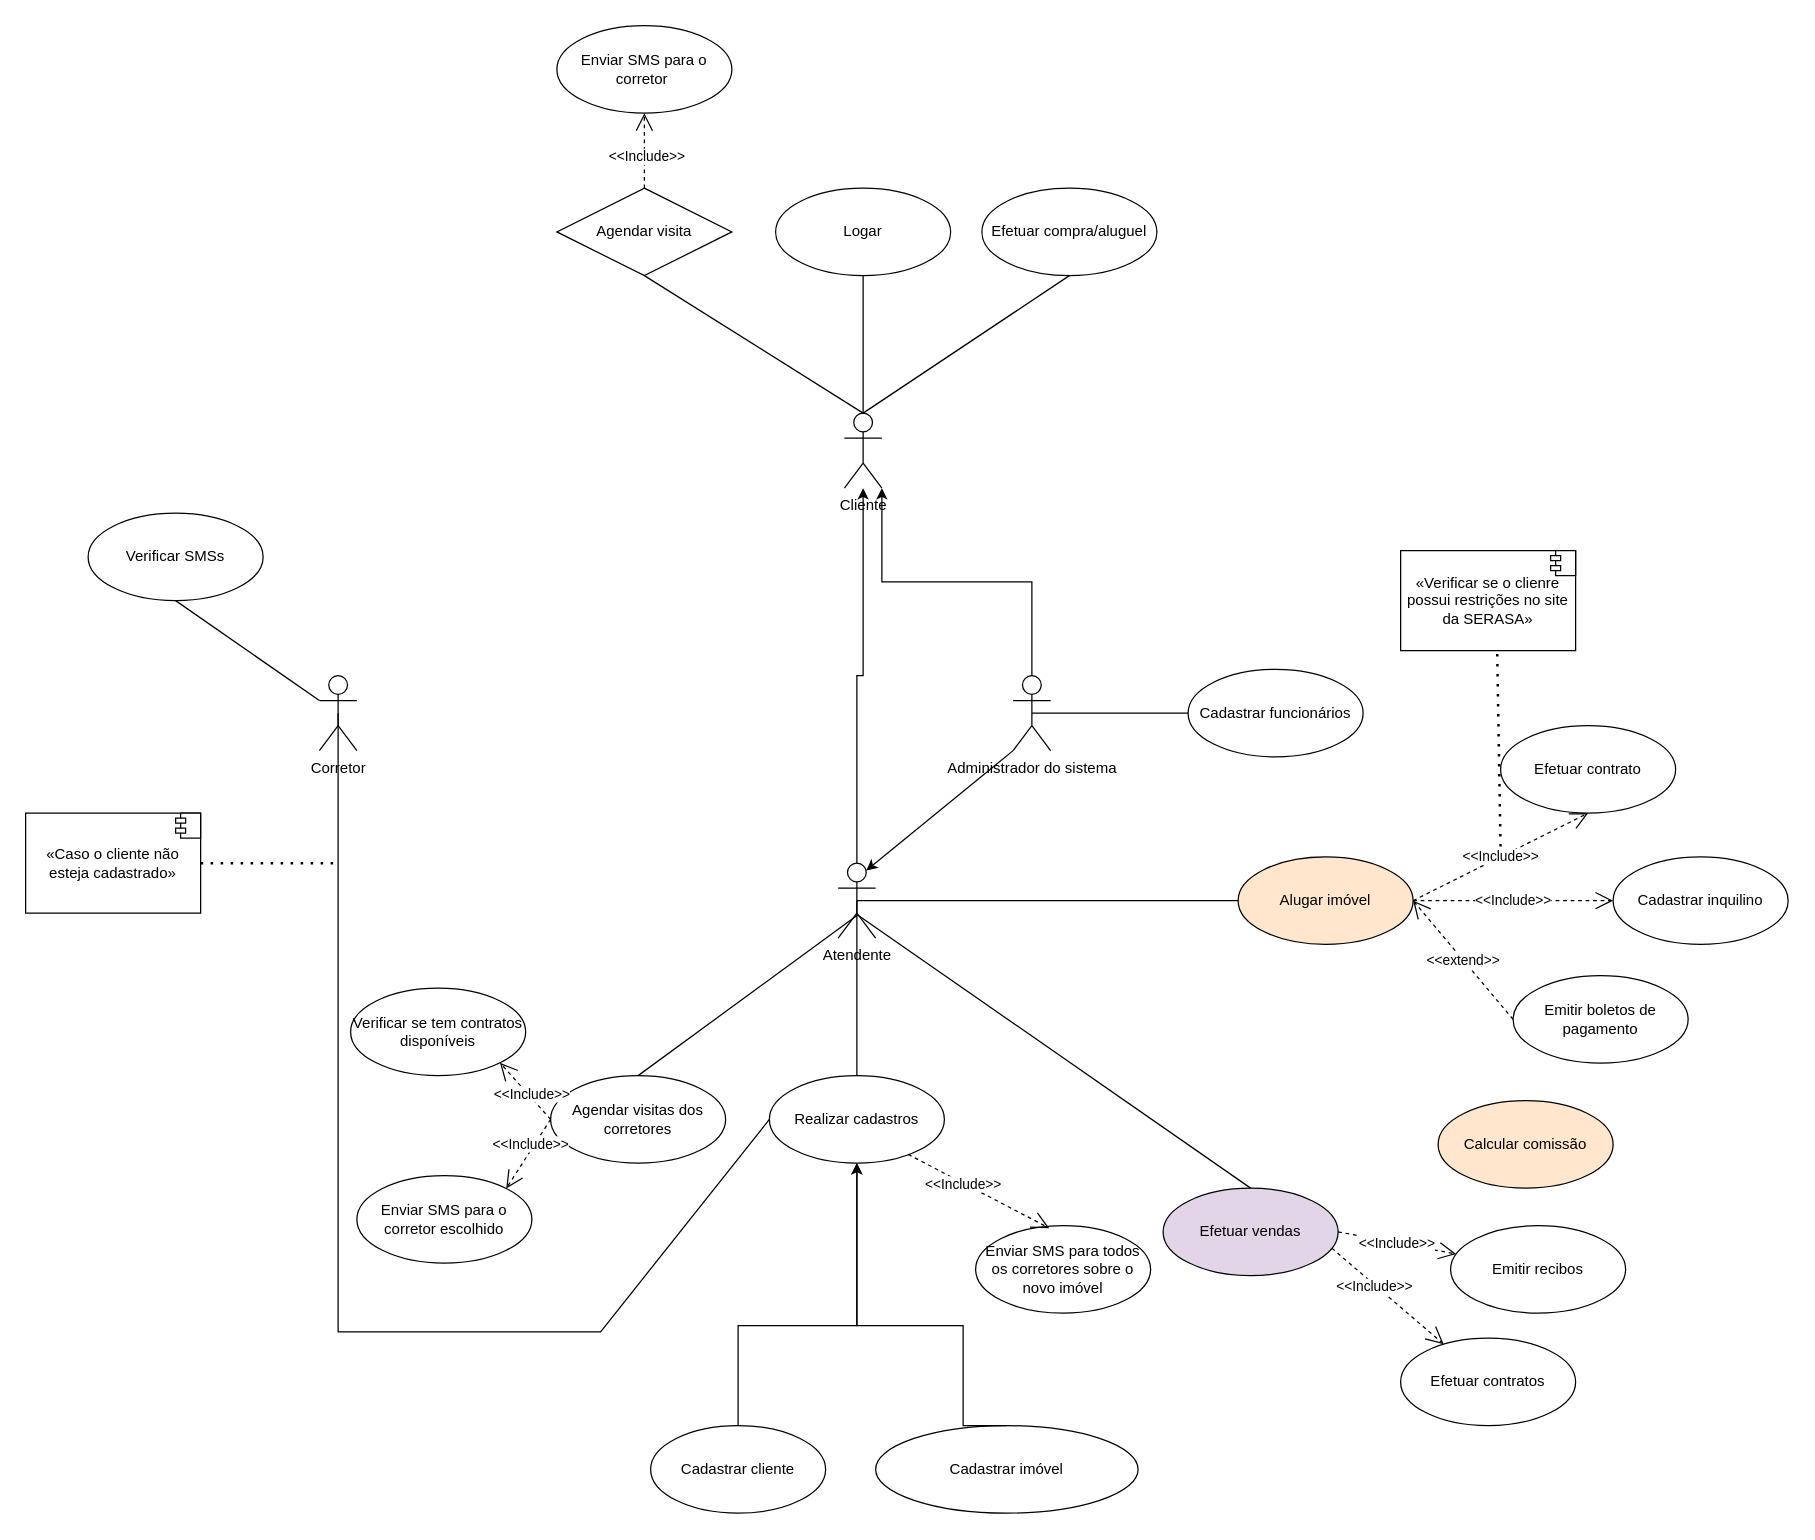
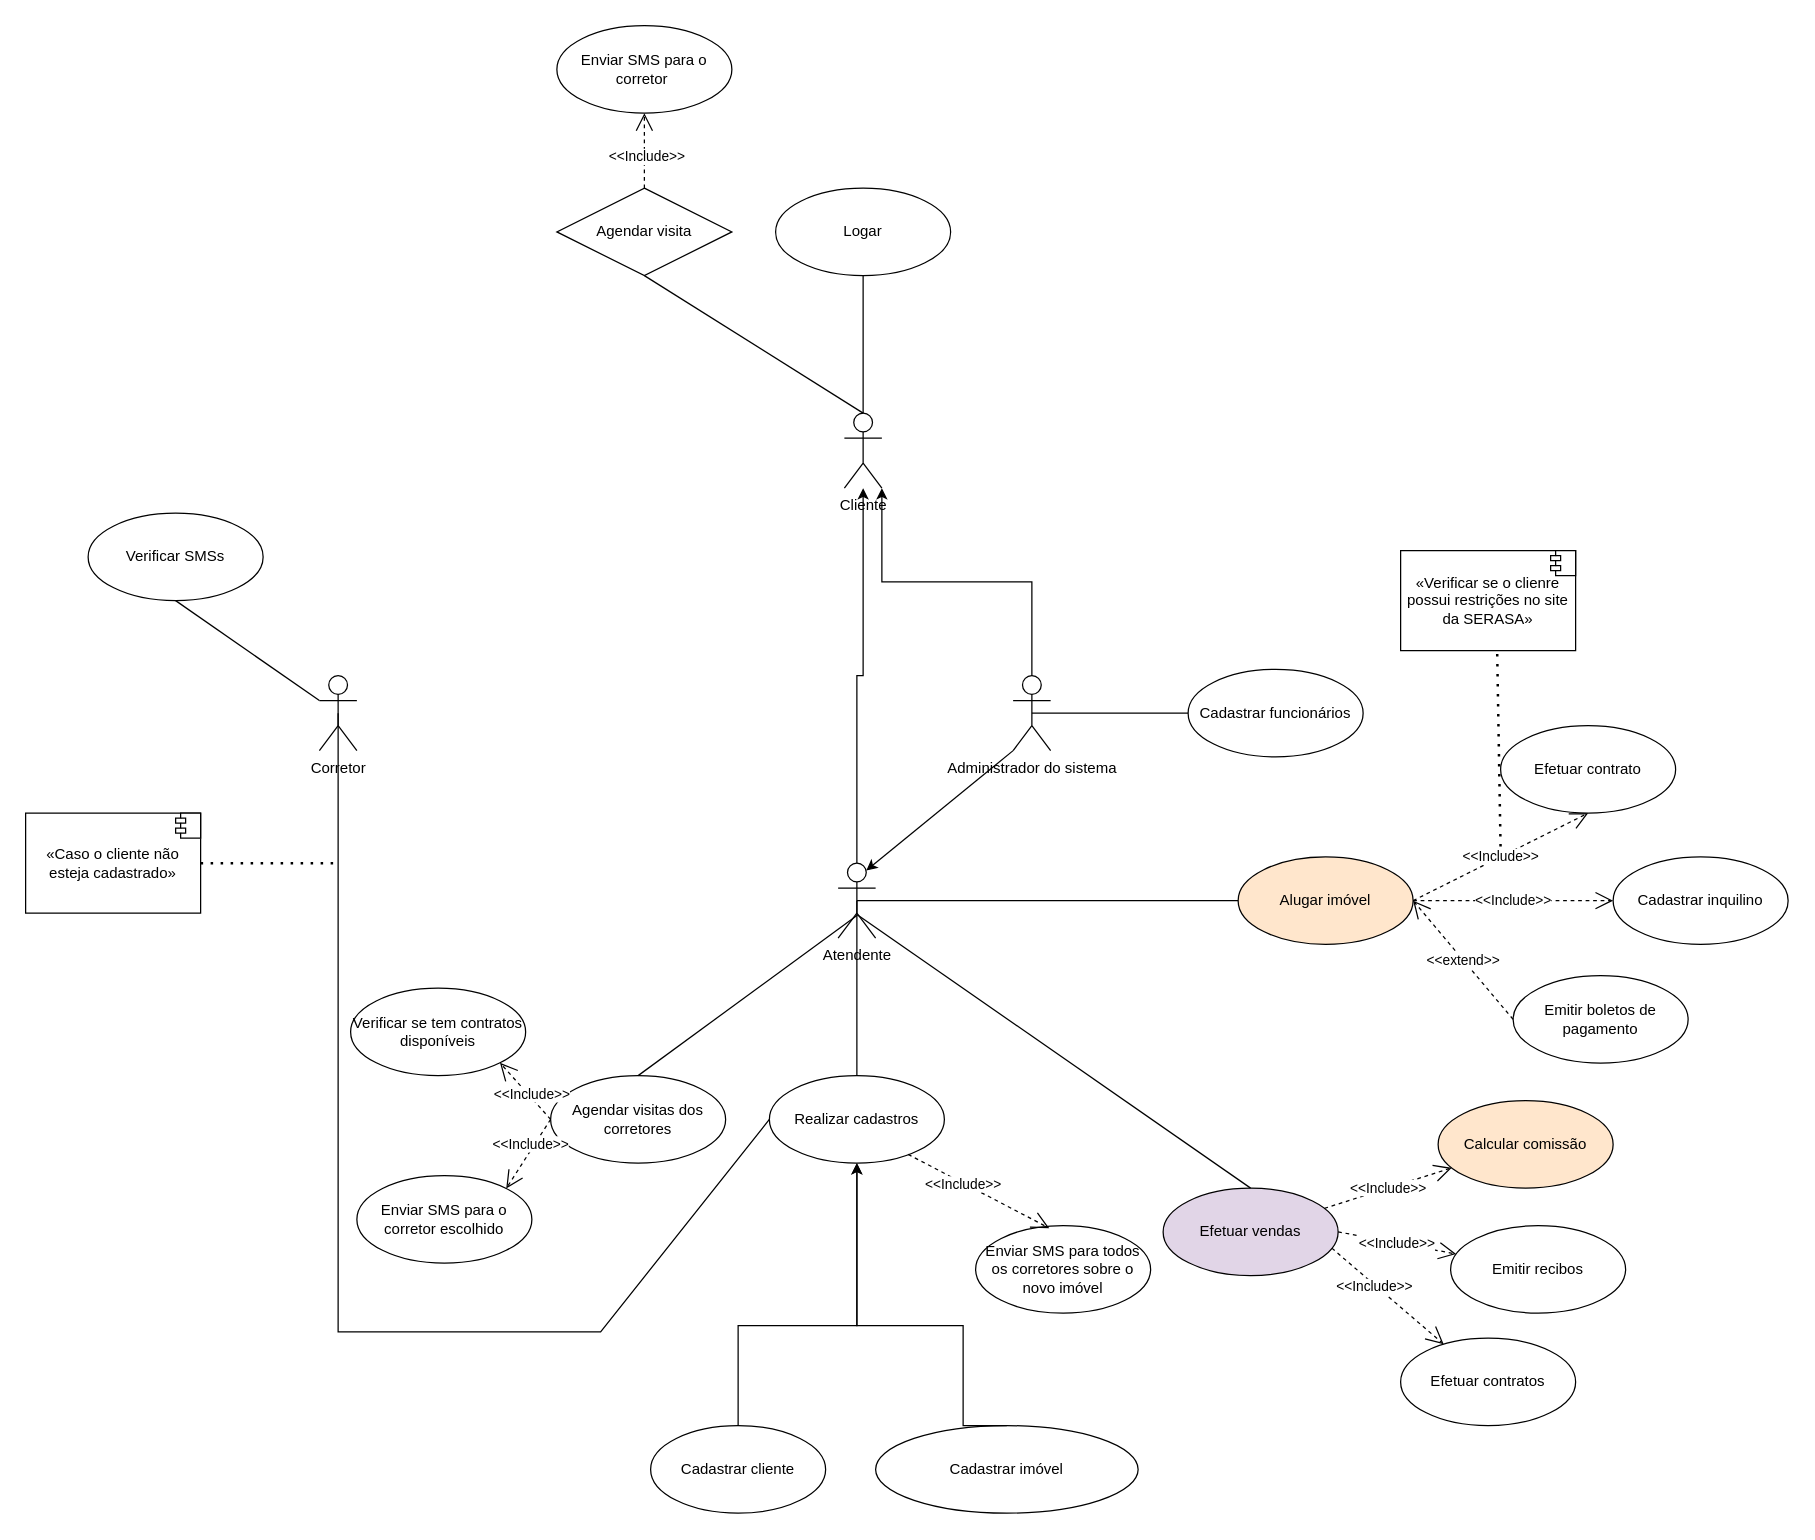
- <mxCell id="52" value="&lt;font style=&quot;vertical-align: inherit;&quot;&gt;&lt;font style=&quot;vertical-align: inherit;&quot;&gt;&lt;font style=&quot;vertical-align: inherit;&quot;&gt;&lt;font style=&quot;vertical-align: inherit;&quot;&gt;&lt;font style=&quot;vertical-align: inherit;&quot;&gt;&lt;font style=&quot;vertical-align: inherit;&quot;&gt;&lt;font style=&quot;vertical-align: inherit;&quot;&gt;&lt;font style=&quot;vertical-align: inherit;&quot;&gt;&lt;font style=&quot;vertical-align: inherit;&quot;&gt;&lt;font style=&quot;vertical-align: inherit;&quot;&gt;Efetuar compra/aluguel&lt;/font&gt;&lt;/font&gt;&lt;/font&gt;&lt;/font&gt;&lt;/font&gt;&lt;/font&gt;&lt;/font&gt;&lt;/font&gt;&lt;/font&gt;&lt;/font&gt;" style="ellipse;whiteSpace=wrap;html=1;" vertex="1" parent="1"><mxGeometry x="785" y="150" width="140" height="70" as="geometry" /></mxCell>
- <mxCell id="55" value="" style="endArrow=none;html=1;rounded=0;entryX=0.5;entryY=0;entryDx=0;entryDy=0;entryPerimeter=0;exitX=0.5;exitY=1;exitDx=0;exitDy=0;" edge="1" parent="1" source="52" target="49"><mxGeometry width="50" height="50" relative="1" as="geometry"><mxPoint x="924" y="360" as="sourcePoint" /><mxPoint x="799" y="360" as="targetPoint" /><Array as="points" /></mxGeometry></mxCell>
+ <mxCell id="12" value="&amp;lt;&amp;lt;Include&amp;gt;&amp;gt;" style="endArrow=open;endSize=12;dashed=1;html=1;rounded=0;" parent="1" source="6" target="10" edge="1"><mxGeometry width="160" relative="1" as="geometry"><mxPoint x="1002" y="1020" as="sourcePoint" /><mxPoint x="1002" y="1120" as="targetPoint" /></mxGeometry></mxCell>
